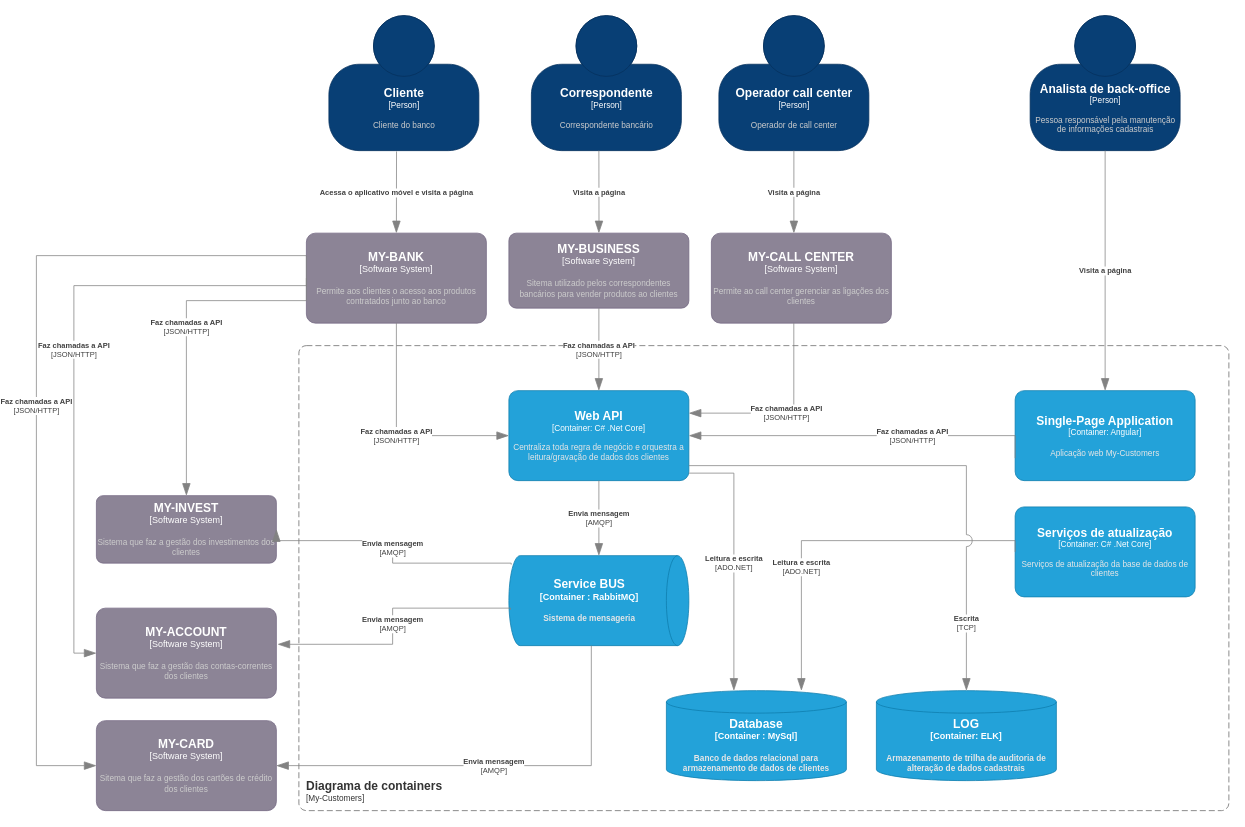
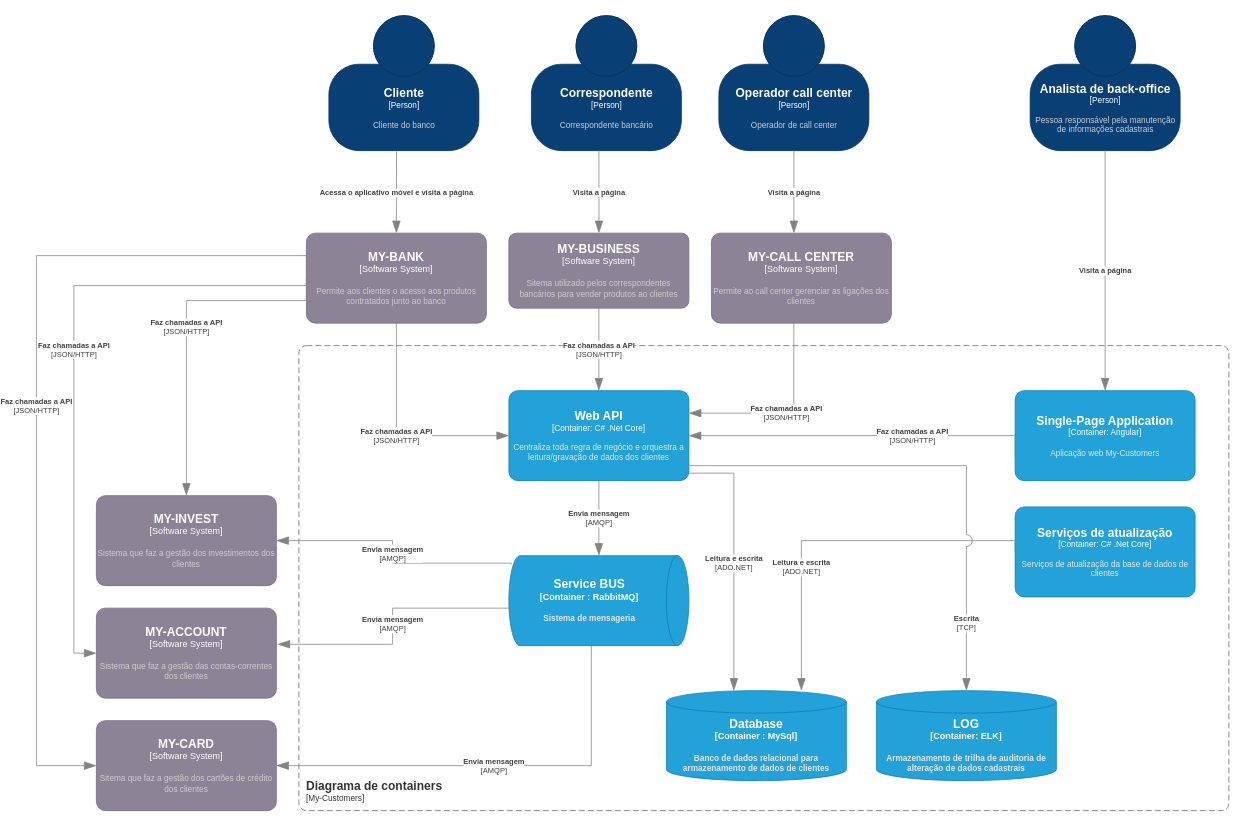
- <mxCell id="22" value="&lt;font style=&quot;font-size: 16px&quot;&gt;&lt;b&gt;MY-INVEST&lt;/b&gt;&lt;/font&gt;&lt;div&gt;[Software System]&lt;/div&gt;&lt;br&gt;&lt;div&gt;&lt;font style=&quot;font-size: 11px&quot;&gt;&lt;font color=&quot;#cccccc&quot;&gt;Sistema que faz a gestão dos investimentos dos clientes&lt;/font&gt;&lt;/div&gt;" style="rounded=1;whiteSpace=wrap;html=1;labelBackgroundColor=none;fillColor=#8C8496;fontColor=#ffffff;align=center;arcSize=10;strokeColor=#736782;metaEdit=1;resizable=0;points=[[0.25,0,0],[0.5,0,0],[0.75,0,0],[1,0.25,0],[1,0.5,0],[1,0.75,0],[0.75,1,0],[0.5,1,0],[0.25,1,0],[0,0.75,0],[0,0.5,0],[0,0.25,0]];" parent="1" vertex="1"><mxGeometry x="100" y="660" width="240" height="90" as="geometry" /></mxCell>
+ <mxCell id="22" value="&lt;font style=&quot;font-size: 16px&quot;&gt;&lt;b&gt;MY-INVEST&lt;/b&gt;&lt;/font&gt;&lt;div&gt;[Software System]&lt;/div&gt;&lt;br&gt;&lt;div&gt;&lt;font style=&quot;font-size: 11px&quot;&gt;&lt;font color=&quot;#cccccc&quot;&gt;Sistema que faz a gestão dos investimentos dos clientes&lt;/font&gt;&lt;/div&gt;" style="rounded=1;whiteSpace=wrap;html=1;labelBackgroundColor=none;fillColor=#8C8496;fontColor=#ffffff;align=center;arcSize=10;strokeColor=#736782;metaEdit=1;resizable=0;points=[[0.25,0,0],[0.5,0,0],[0.75,0,0],[1,0.25,0],[1,0.5,0],[1,0.75,0],[0.75,1,0],[0.5,1,0],[0.25,1,0],[0,0.75,0],[0,0.5,0],[0,0.25,0]];" parent="1" vertex="1"><mxGeometry x="100" y="660" width="240" height="120" as="geometry" /></mxCell>
